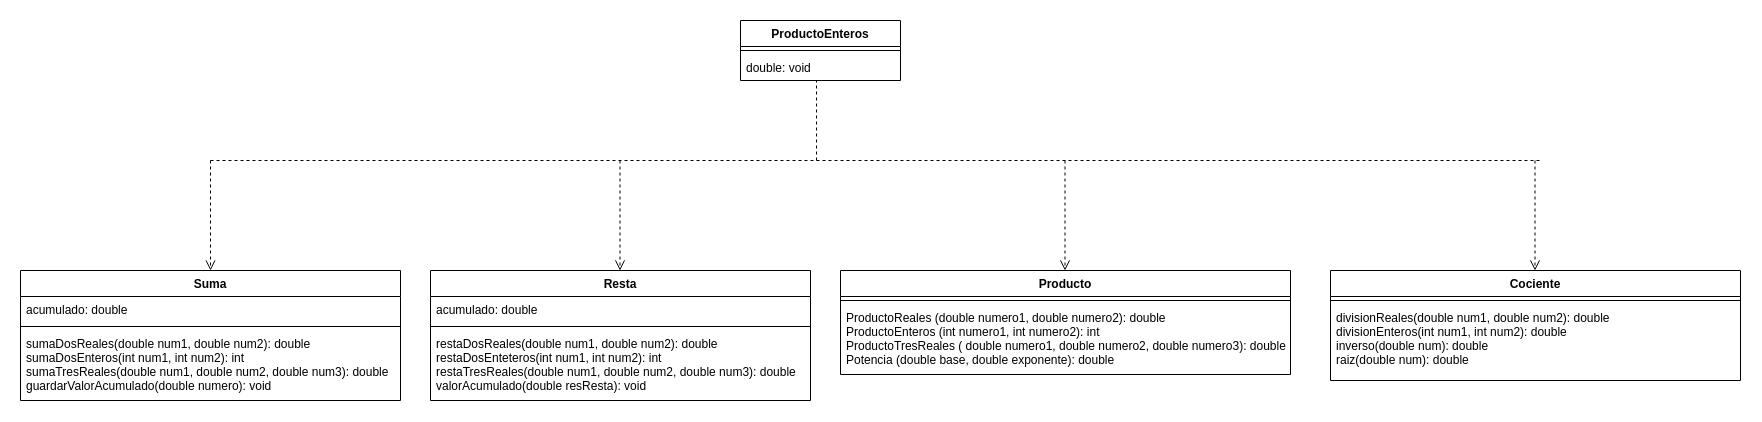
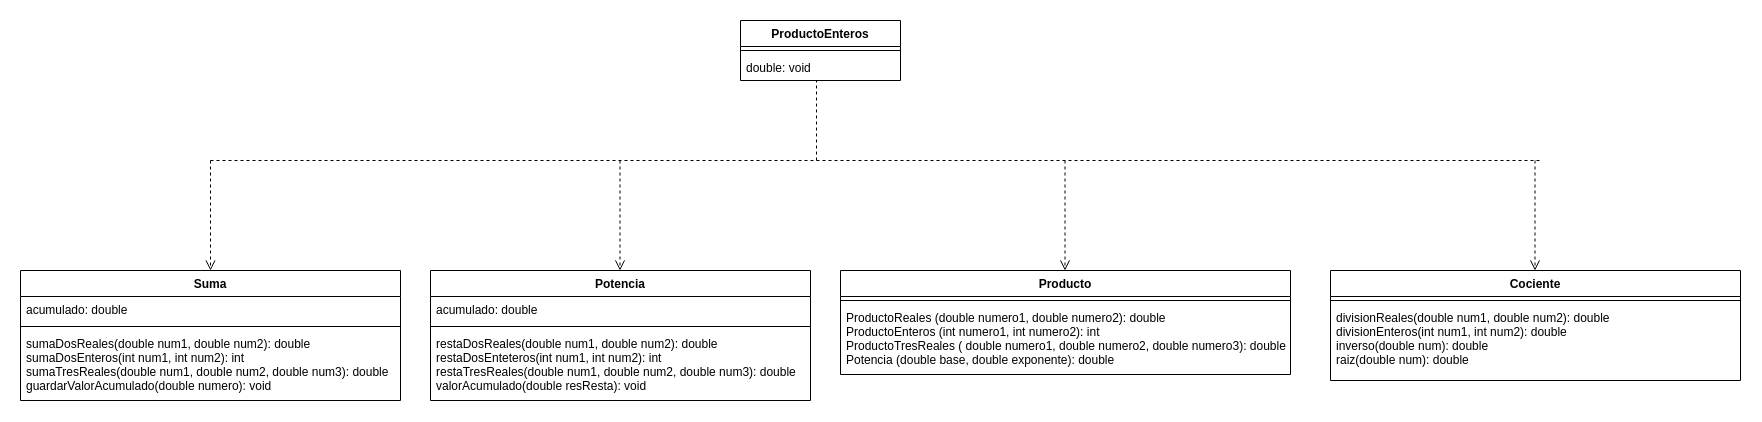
- <mxCell id="6" value="Resta" style="swimlane;fontStyle=1;align=center;verticalAlign=top;childLayout=stackLayout;horizontal=1;startSize=26;horizontalStack=0;resizeParent=1;resizeParentMax=0;resizeLast=0;collapsible=1;marginBottom=0;" parent="1" vertex="1"><mxGeometry x="430" y="270" width="380" height="130" as="geometry" /></mxCell>
+ <mxCell id="6" value="Potencia" style="swimlane;fontStyle=1;align=center;verticalAlign=top;childLayout=stackLayout;horizontal=1;startSize=26;horizontalStack=0;resizeParent=1;resizeParentMax=0;resizeLast=0;collapsible=1;marginBottom=0;" parent="1" vertex="1"><mxGeometry x="430" y="270" width="380" height="130" as="geometry" /></mxCell>
